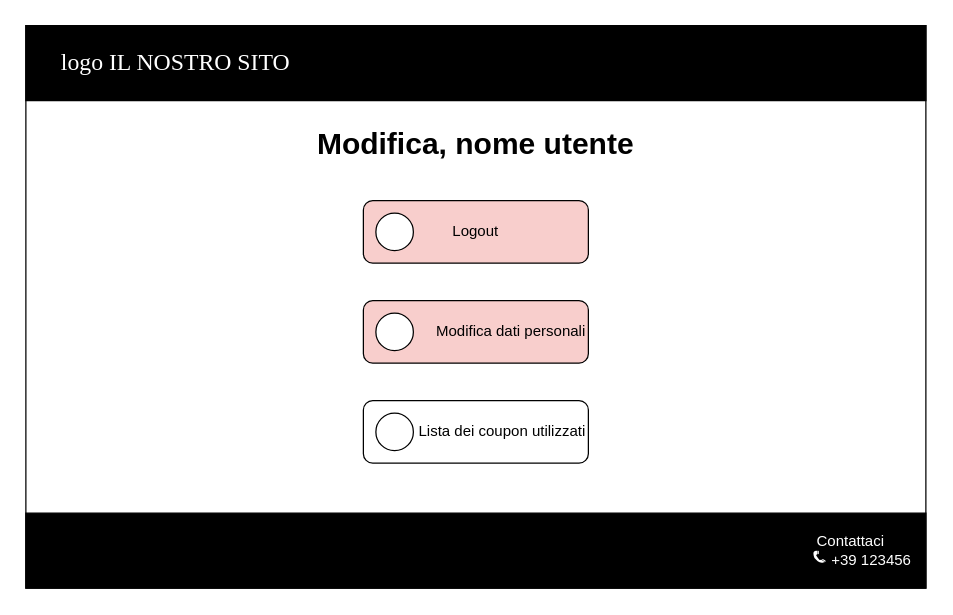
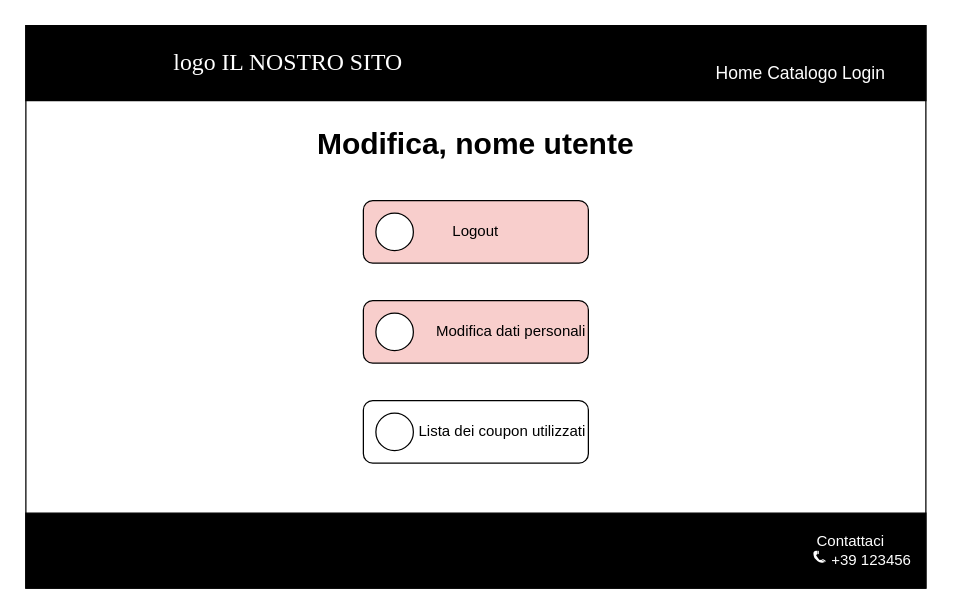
- <mxCell id="4" value="logo IL NOSTRO SITO" style="text;html=1;strokeColor=none;fillColor=none;align=center;verticalAlign=middle;whiteSpace=wrap;rounded=0;fontColor=#FFFFFF;fontSize=19;fontStyle=0;fontFamily=Verdana;" vertex="1" parent="1"><mxGeometry x="30" y="27.5" width="220" height="45" as="geometry" /></mxCell>
+ <mxCell id="4" value="logo IL NOSTRO SITO" style="text;html=1;strokeColor=none;fillColor=none;align=center;verticalAlign=middle;whiteSpace=wrap;rounded=0;fontColor=#FFFFFF;fontSize=19;fontStyle=0;fontFamily=Verdana;" vertex="1" parent="1"><mxGeometry x="120" y="27.5" width="220" height="45" as="geometry" /></mxCell>
+ <mxCell id="5" value="Home Catalogo Login" style="text;html=1;strokeColor=none;fillColor=none;align=center;verticalAlign=middle;whiteSpace=wrap;rounded=0;fontColor=#FFFFFF;fontSize=14;" vertex="1" parent="1"><mxGeometry x="550" y="42.5" width="180" height="30" as="geometry" /></mxCell>
